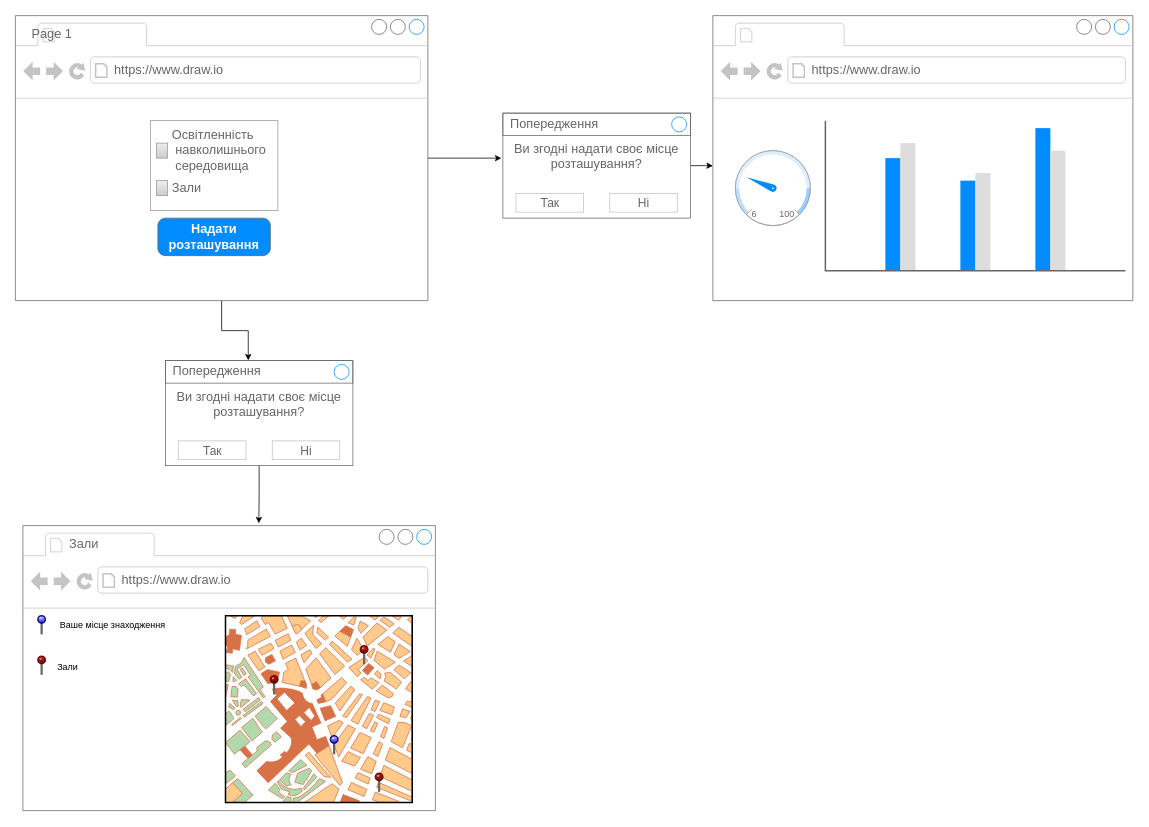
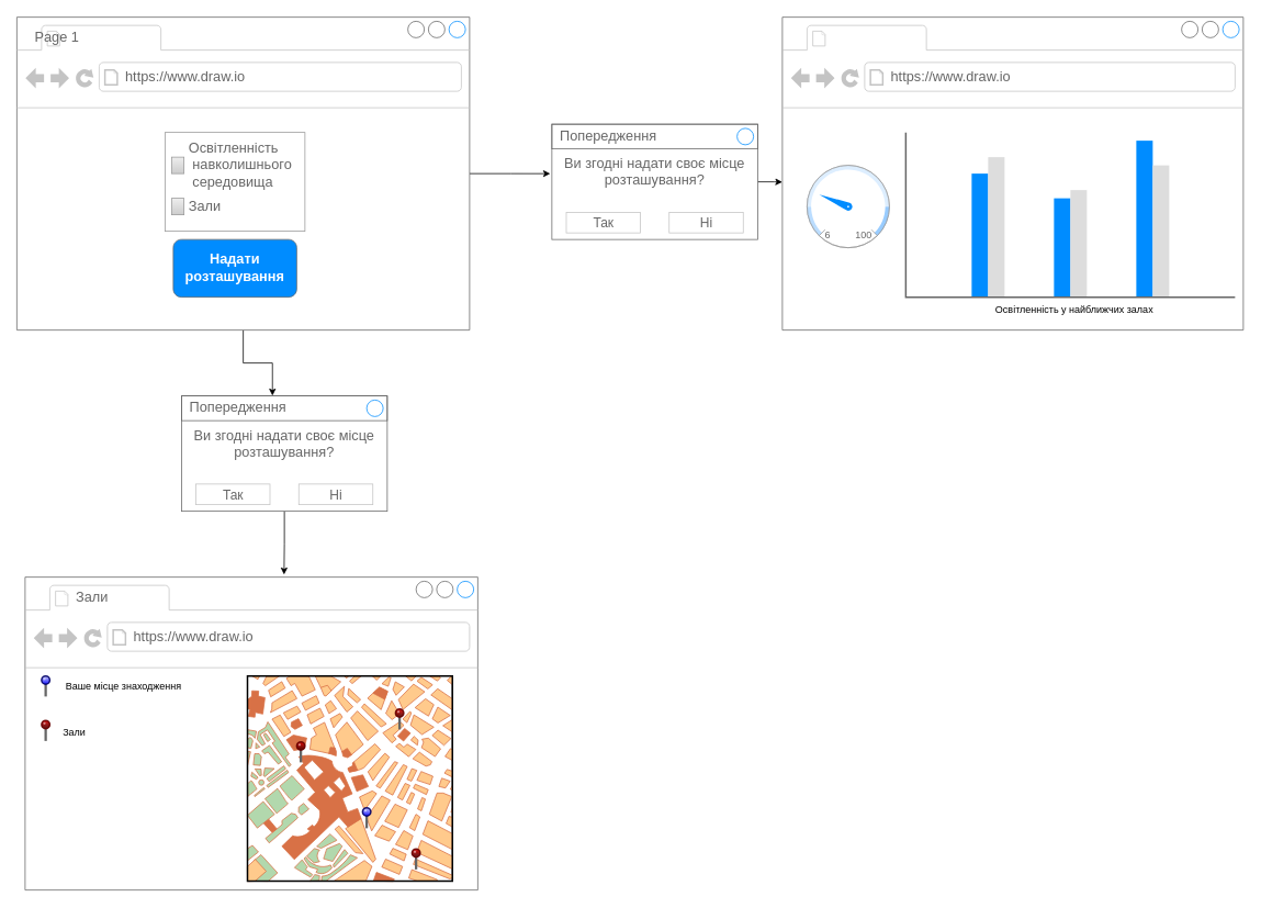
- <mxCell id="10" value="Надати розташування" style="strokeWidth=1;shadow=0;dashed=0;align=center;html=1;shape=mxgraph.mockup.buttons.button;strokeColor=#666666;fontColor=#ffffff;mainText=;buttonStyle=round;fontSize=17;fontStyle=1;fillColor=#008cff;whiteSpace=wrap;" vertex="1" parent="4"><mxGeometry x="190" y="270" width="150" height="50" as="geometry" /></mxCell>
+ <mxCell id="10" value="Надати розташування" style="strokeWidth=1;shadow=0;dashed=0;align=center;html=1;shape=mxgraph.mockup.buttons.button;strokeColor=#666666;fontColor=#ffffff;mainText=;buttonStyle=round;fontSize=17;fontStyle=1;fillColor=#008cff;whiteSpace=wrap;" vertex="1" parent="4"><mxGeometry x="190" y="270" width="150" height="70" as="geometry" /></mxCell>
+ <mxCell id="42" value="Освітленність у найближчих залах" style="text;html=1;strokeColor=none;fillColor=none;align=center;verticalAlign=middle;whiteSpace=wrap;rounded=0;comic=0;" vertex="1" parent="35"><mxGeometry x="210" y="340" width="290" height="30" as="geometry" /></mxCell>
